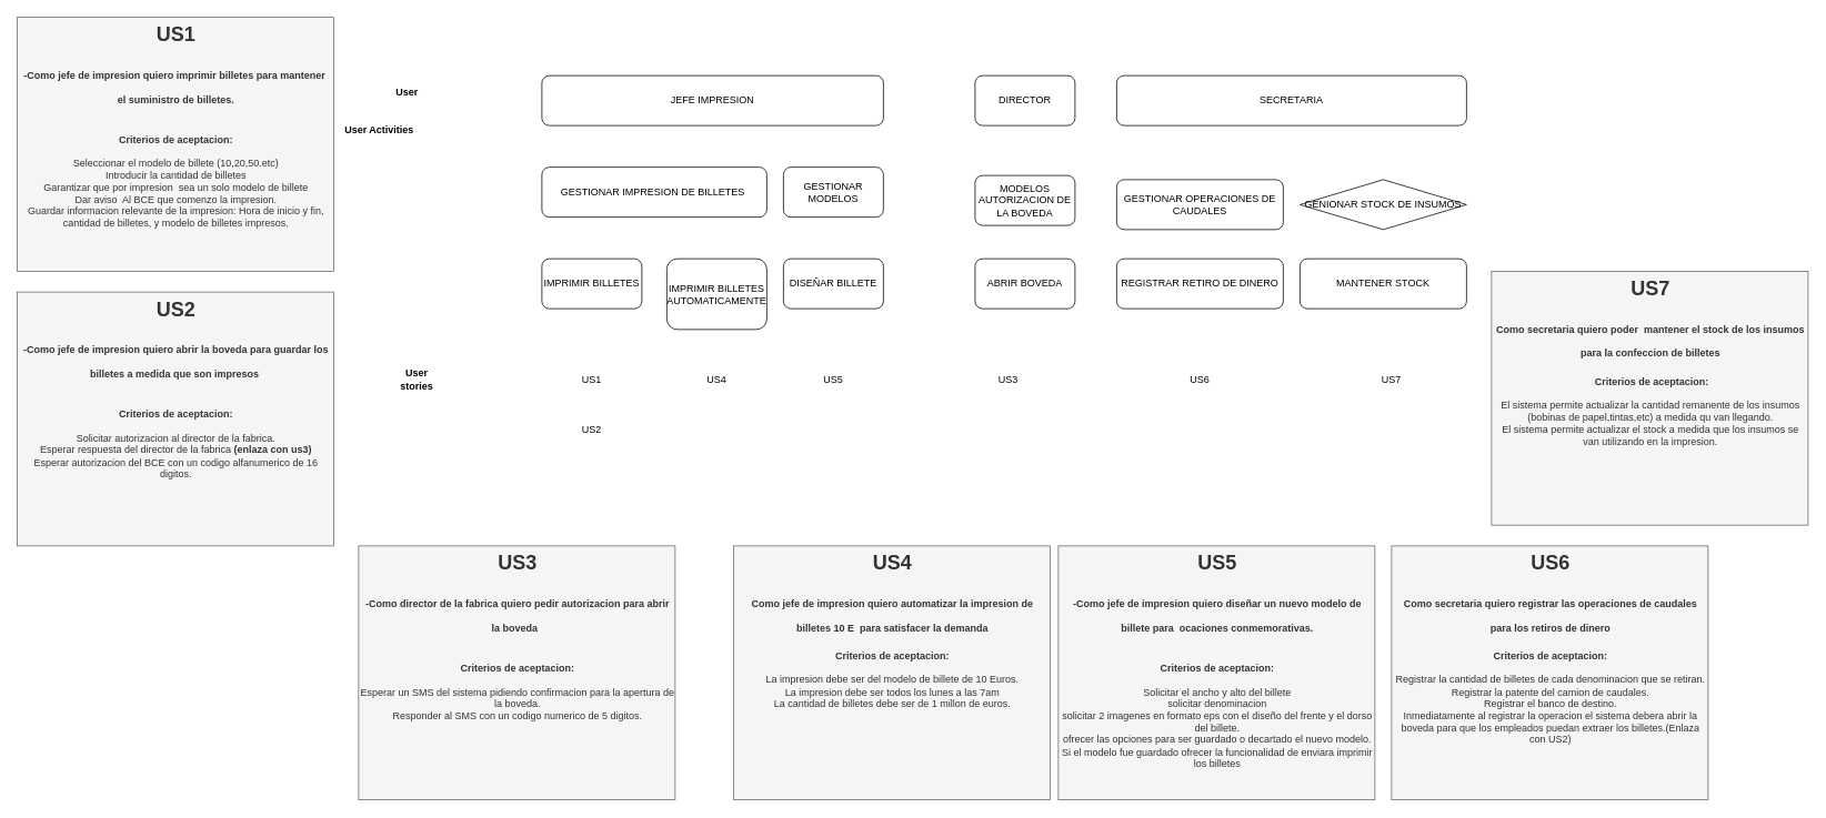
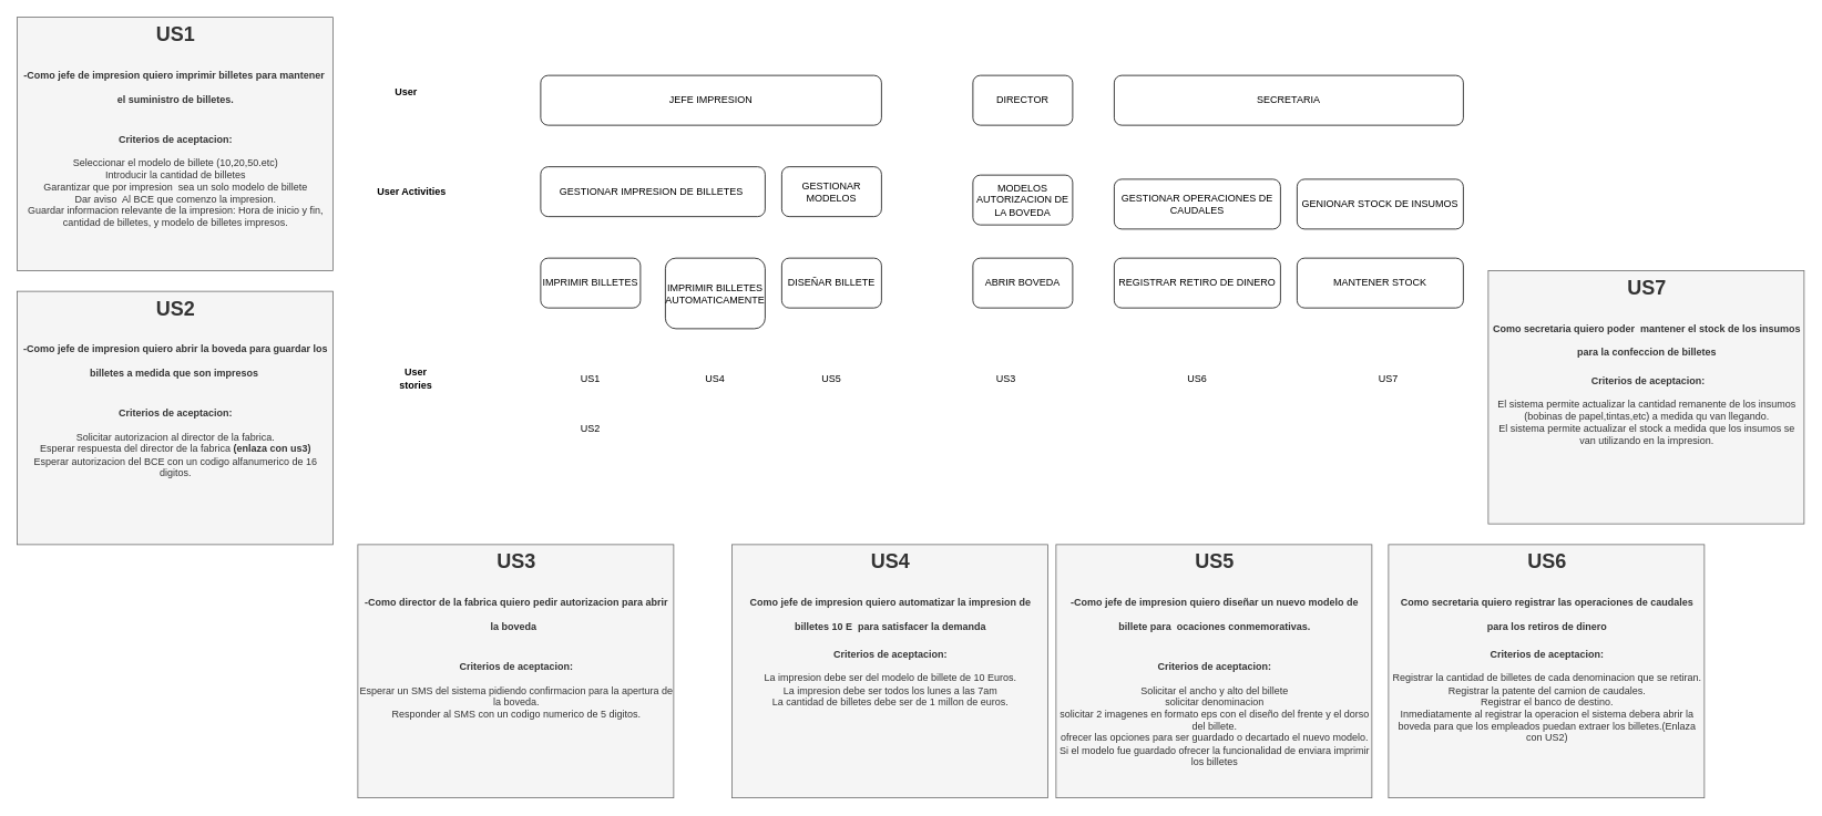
- <mxCell id="7" value="&lt;b&gt;User Activities&lt;/b&gt;" style="text;html=1;align=center;verticalAlign=middle;whiteSpace=wrap;rounded=0;" parent="1" vertex="1"><mxGeometry x="410" y="140" width="90" height="30" as="geometry" /></mxCell>
+ <mxCell id="7" value="&lt;b&gt;User Activities&lt;/b&gt;" style="text;html=1;align=center;verticalAlign=middle;whiteSpace=wrap;rounded=0;" parent="1" vertex="1"><mxGeometry x="450" y="215" width="90" height="30" as="geometry" /></mxCell>
- <mxCell id="26" value="GENIONAR STOCK DE INSUMOS" style="rhombus;whiteSpace=wrap;html=1;" vertex="1" parent="1"><mxGeometry x="1560" y="215" width="200" height="60" as="geometry" /></mxCell>
+ <mxCell id="26" value="GENIONAR STOCK DE INSUMOS" style="rounded=1;whiteSpace=wrap;html=1;" vertex="1" parent="1"><mxGeometry x="1560" y="215" width="200" height="60" as="geometry" /></mxCell>
